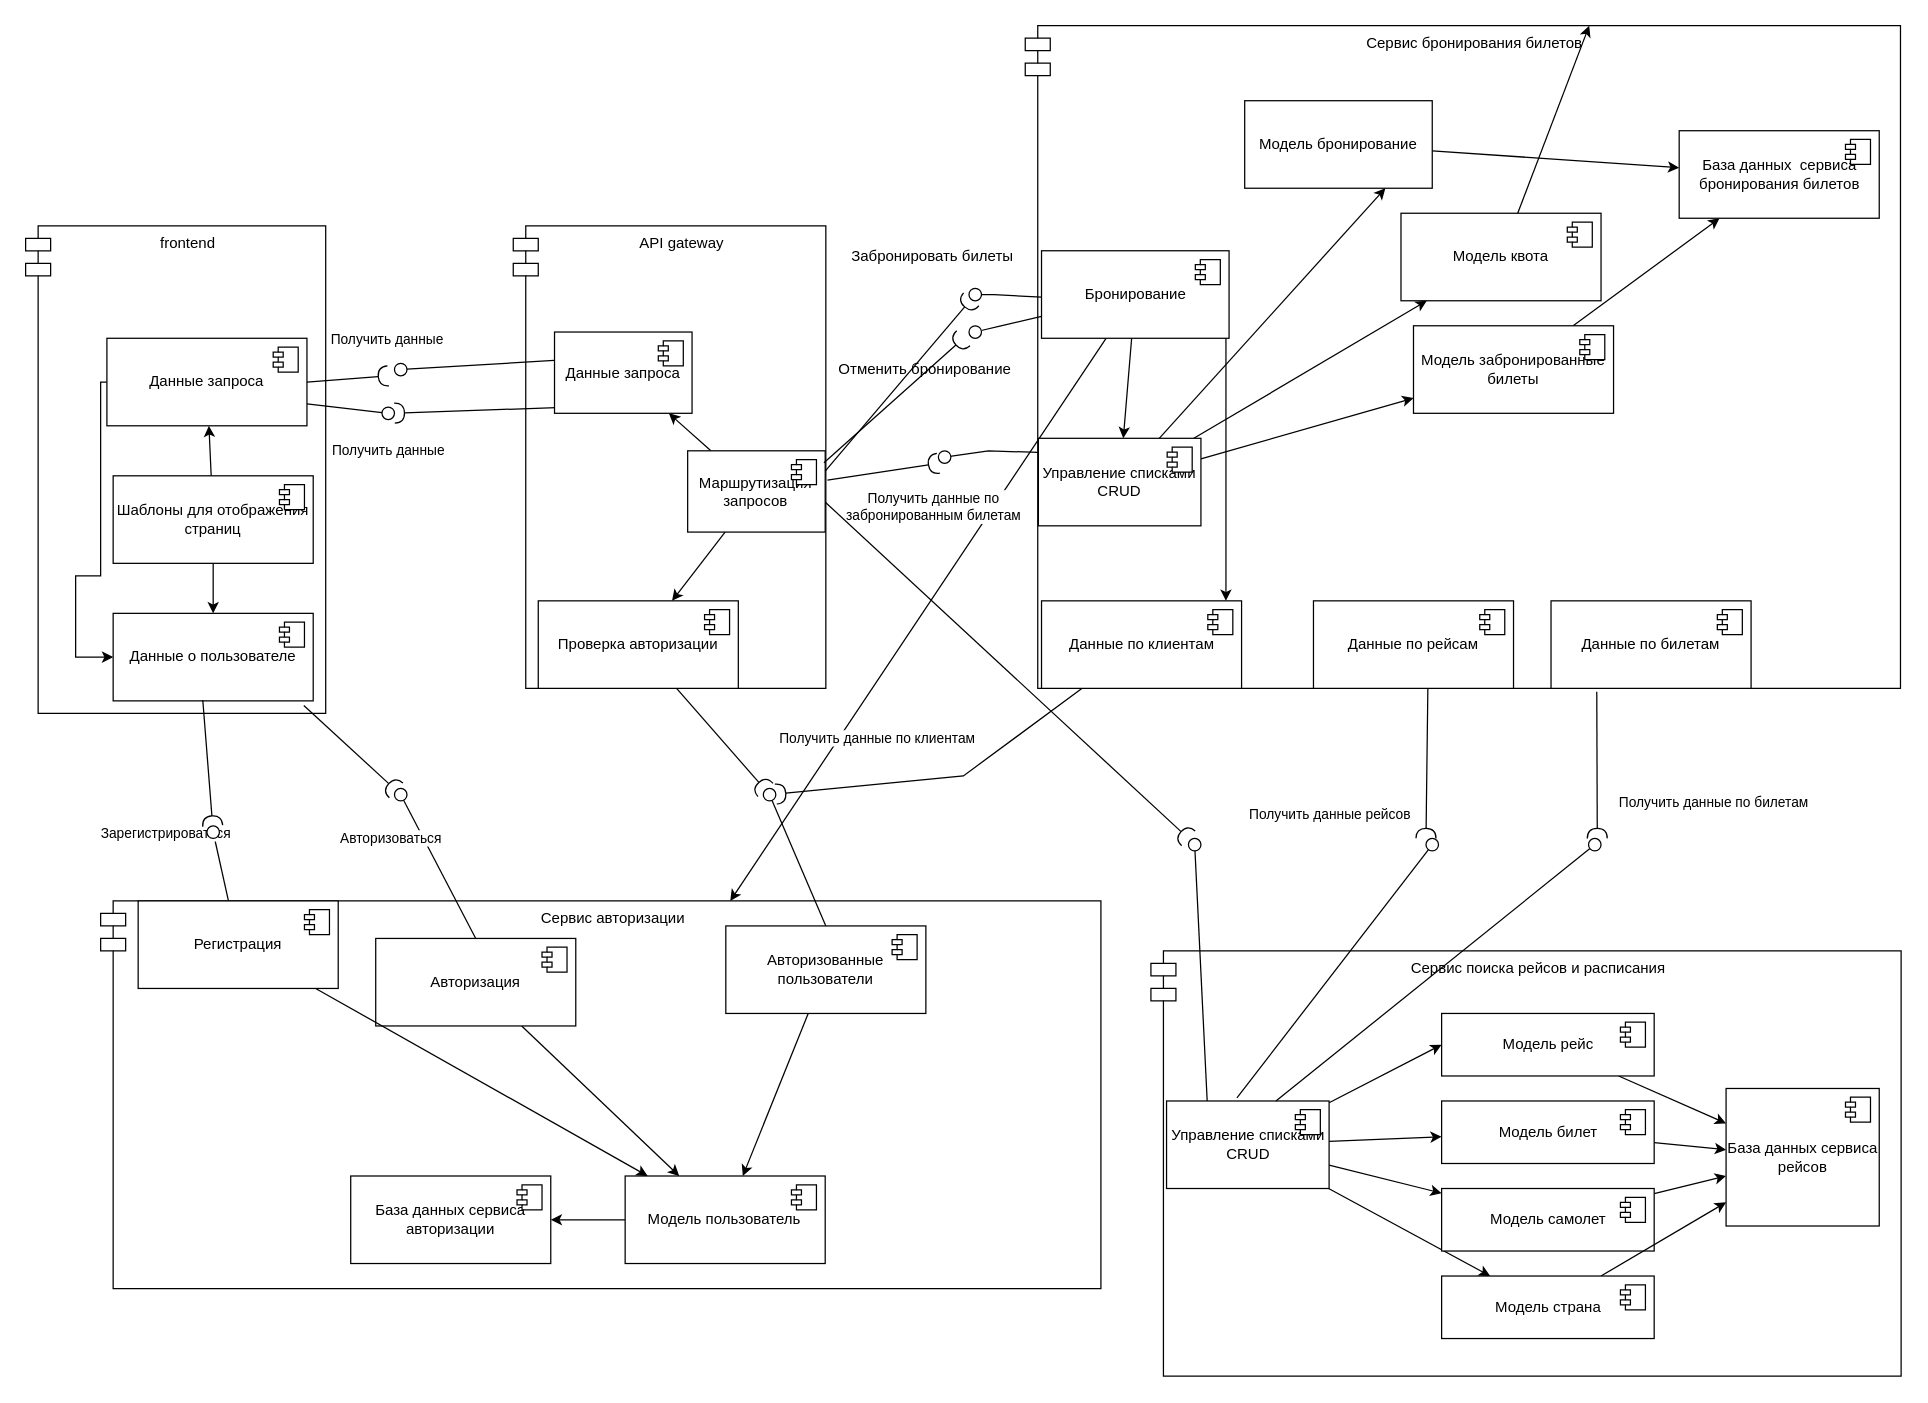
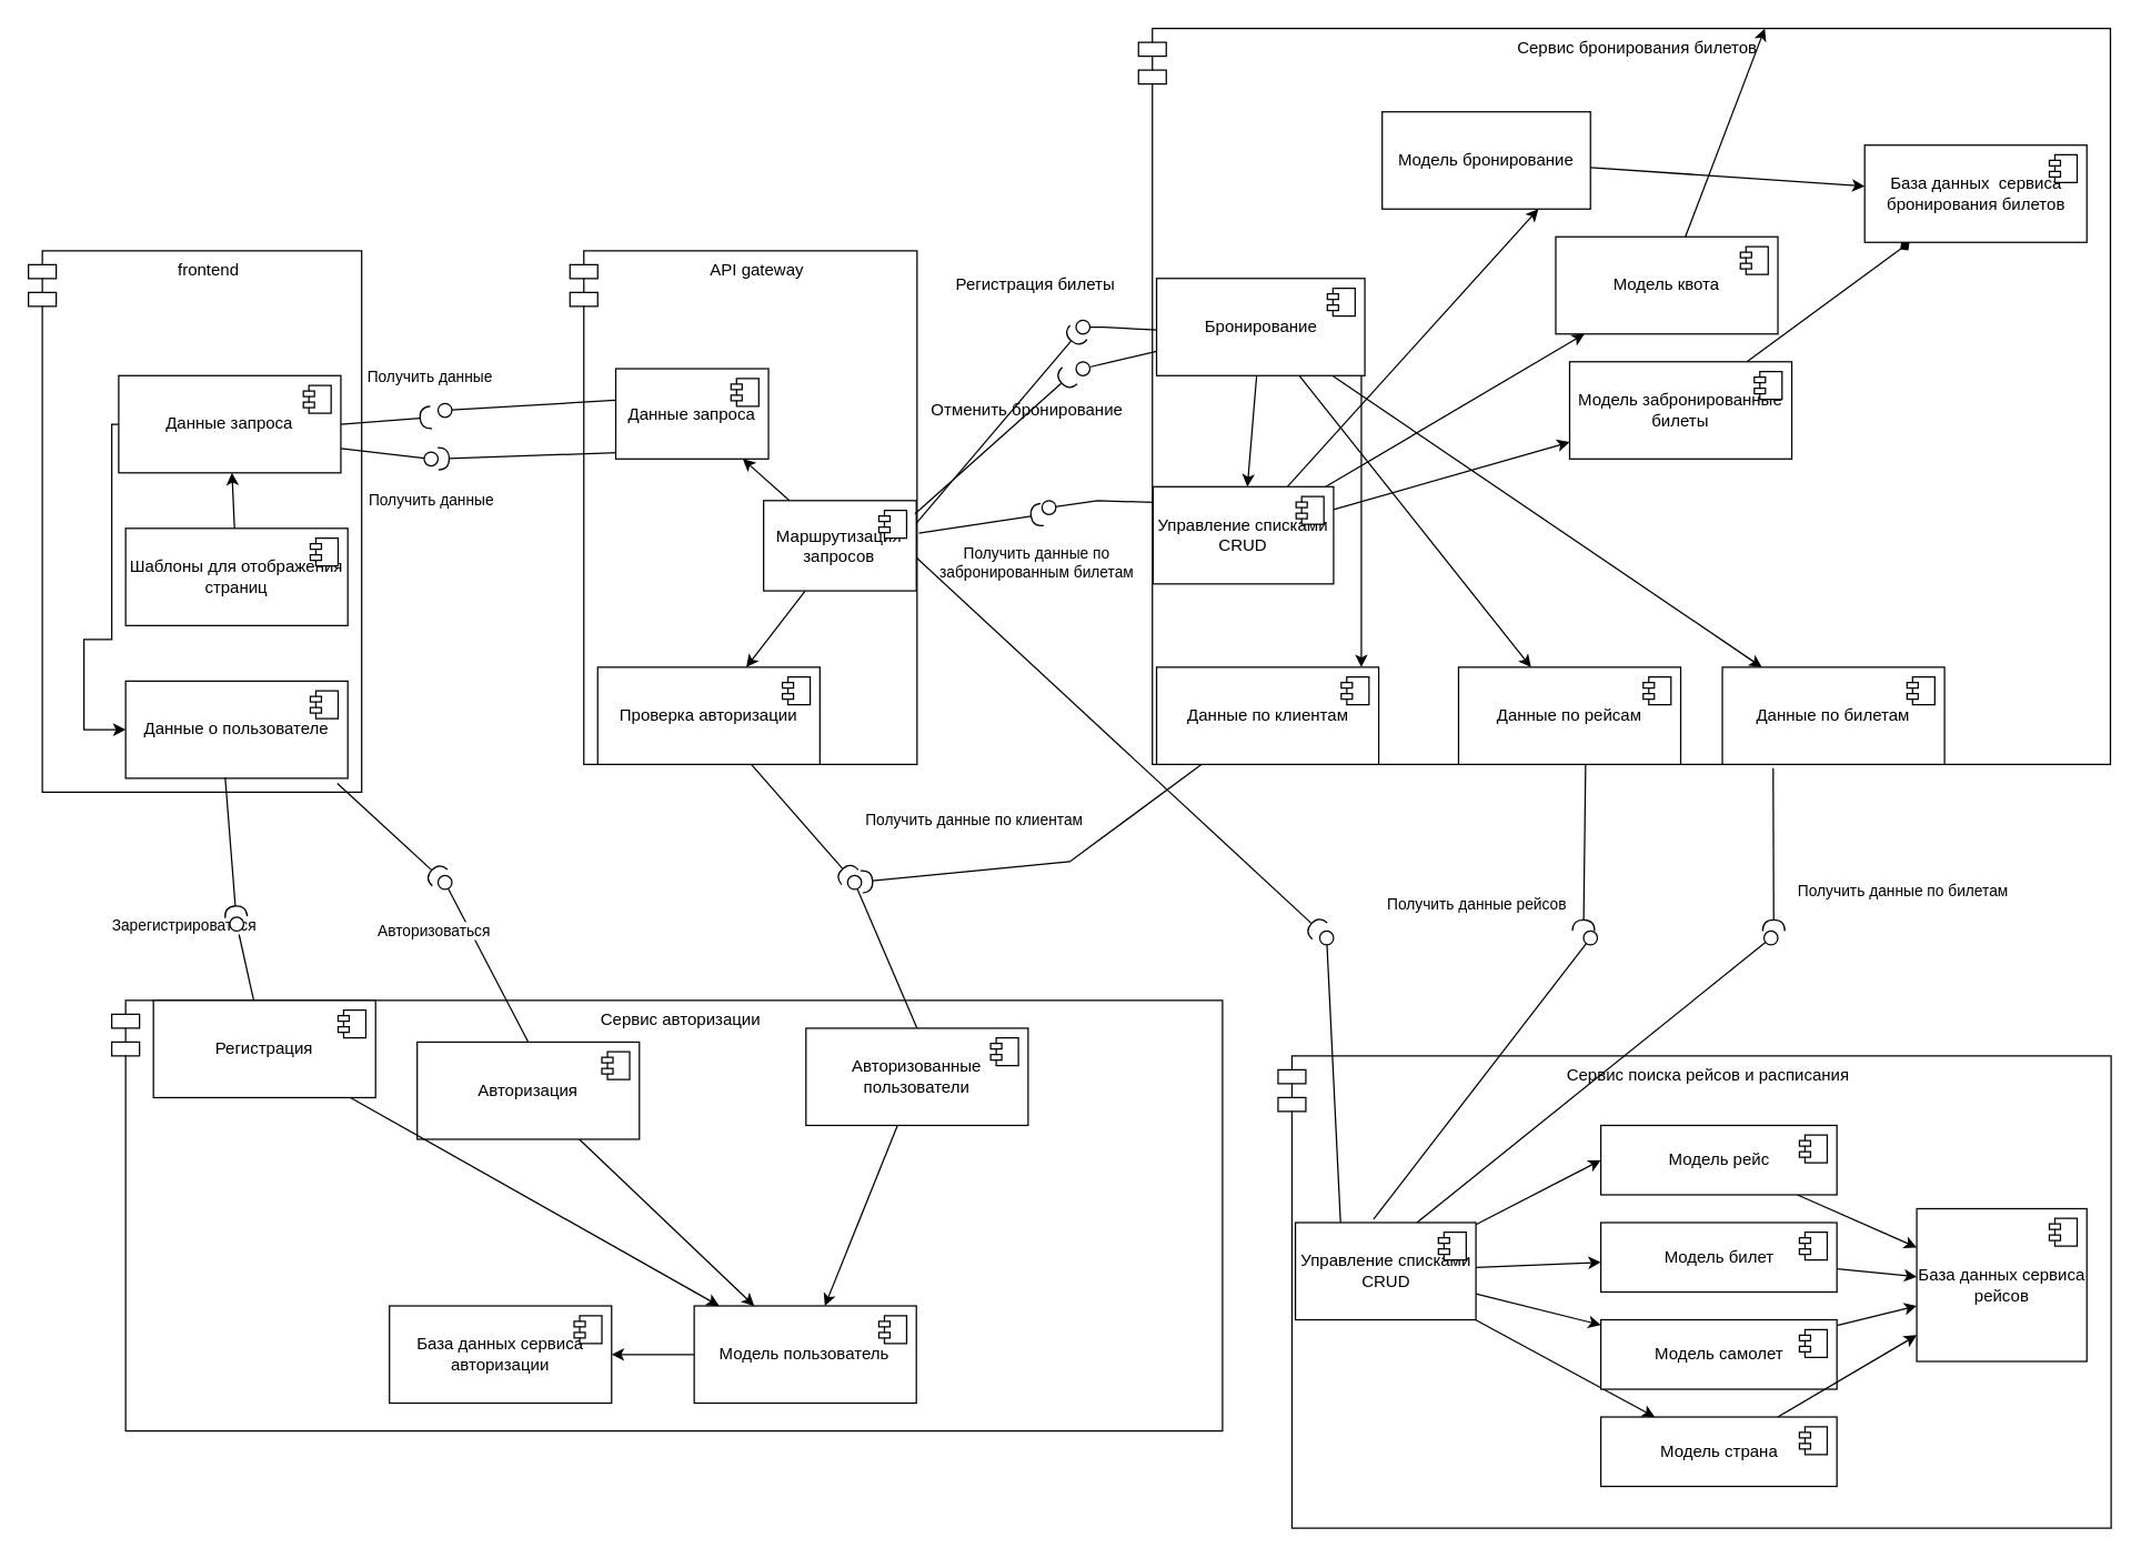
- <mxCell id="35" style="rounded=0;orthogonalLoop=1;jettySize=auto;html=1;" edge="1" parent="1" source="36" target="54"><mxGeometry relative="1" as="geometry" /></mxCell>
+ <mxCell id="35" style="rounded=0;orthogonalLoop=1;jettySize=auto;html=1;endArrow=diamond;" edge="1" parent="1" source="36" target="54"><mxGeometry relative="1" as="geometry" /></mxCell>
- <mxCell id="32" value="Забронировать билеты" style="text;html=1;align=center;verticalAlign=middle;resizable=0;points=[];autosize=1;strokeColor=none;fillColor=none;" parent="1" vertex="1"><mxGeometry x="670" y="190" width="150" height="30" as="geometry" /></mxCell>
+ <mxCell id="32" value="Регистрация билеты" style="text;html=1;align=center;verticalAlign=middle;resizable=0;points=[];autosize=1;strokeColor=none;fillColor=none;" parent="1" vertex="1"><mxGeometry x="670" y="190" width="150" height="30" as="geometry" /></mxCell>
+ <mxCell id="27" style="rounded=0;orthogonalLoop=1;jettySize=auto;html=1;" edge="1" parent="1" source="30" target="72"><mxGeometry relative="1" as="geometry" /></mxCell>
- <mxCell id="96" style="edgeStyle=orthogonalEdgeStyle;rounded=0;orthogonalLoop=1;jettySize=auto;html=1;entryX=0.5;entryY=0;entryDx=0;entryDy=0;" edge="1" parent="1" source="97" target="112"><mxGeometry relative="1" as="geometry" /></mxCell>
- <mxCell id="26" style="rounded=0;orthogonalLoop=1;jettySize=auto;html=1;" edge="1" parent="1" source="30" target="4"><mxGeometry relative="1" as="geometry" /></mxCell>
+ <mxCell id="26" style="rounded=0;orthogonalLoop=1;jettySize=auto;html=1;" edge="1" parent="1" source="30" target="70"><mxGeometry relative="1" as="geometry" /></mxCell>
